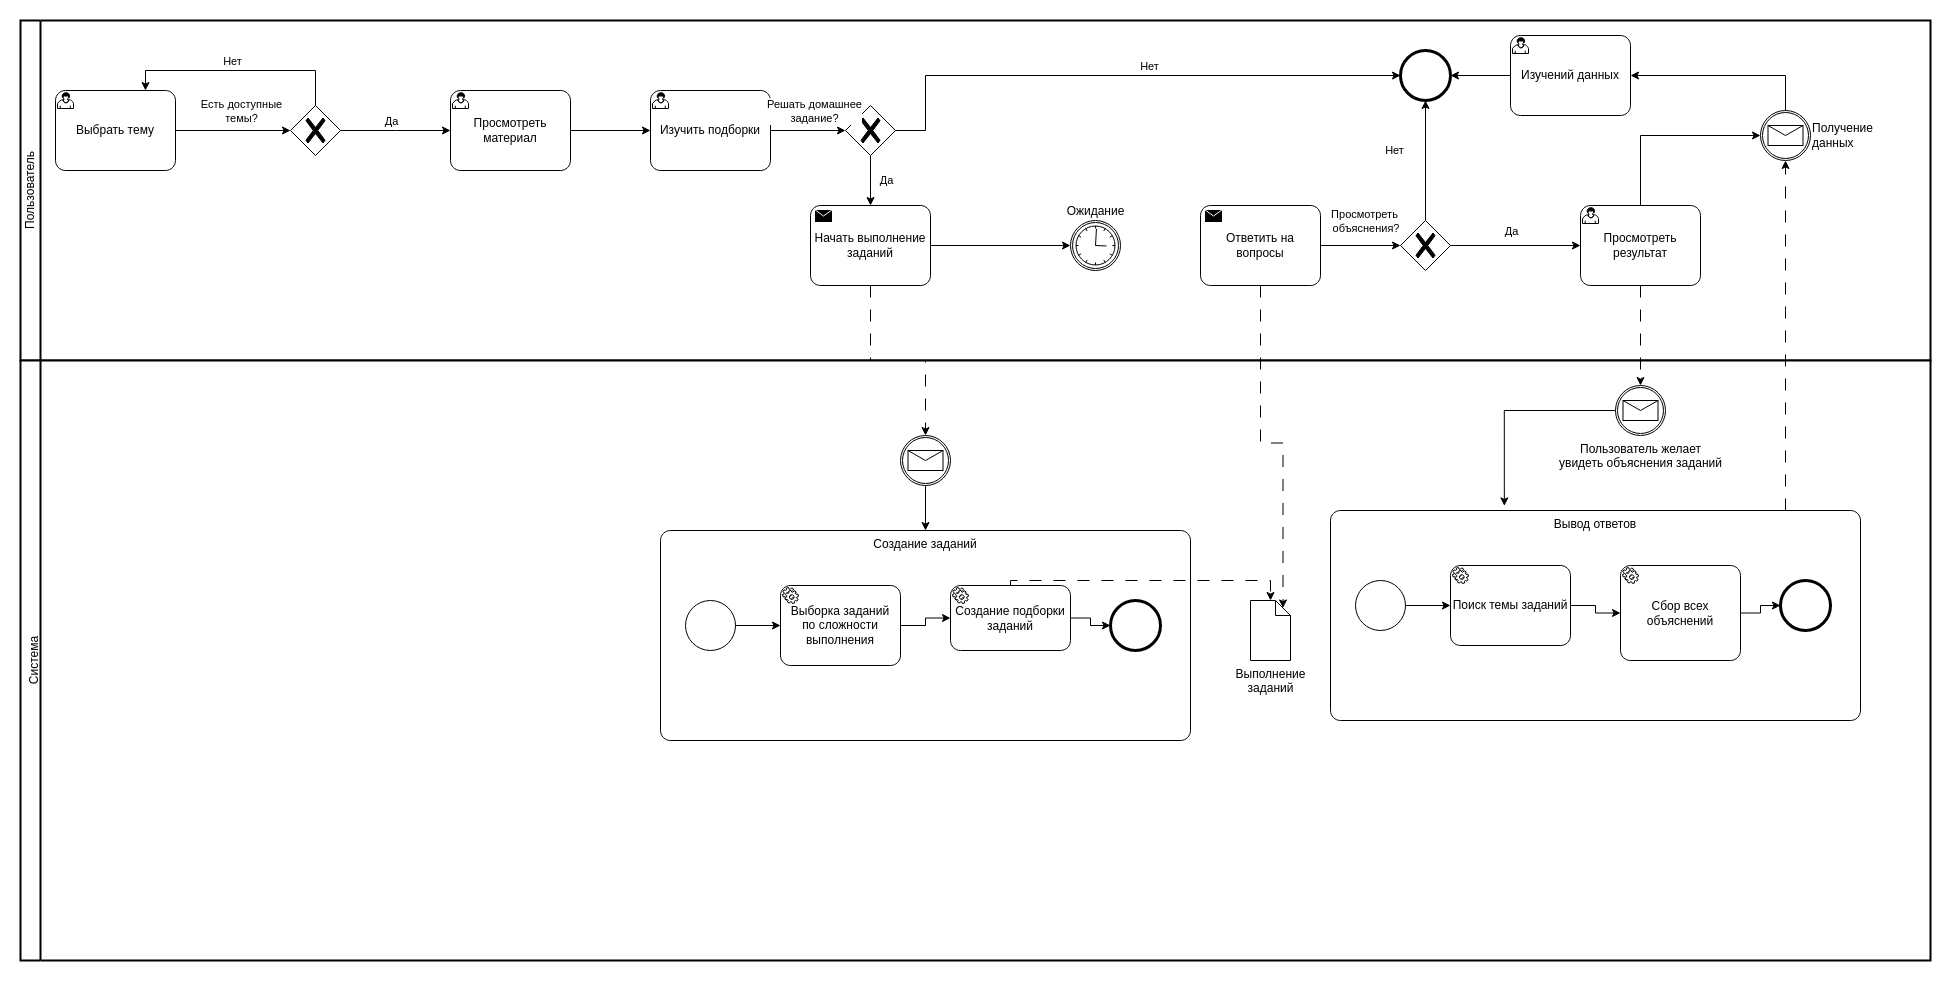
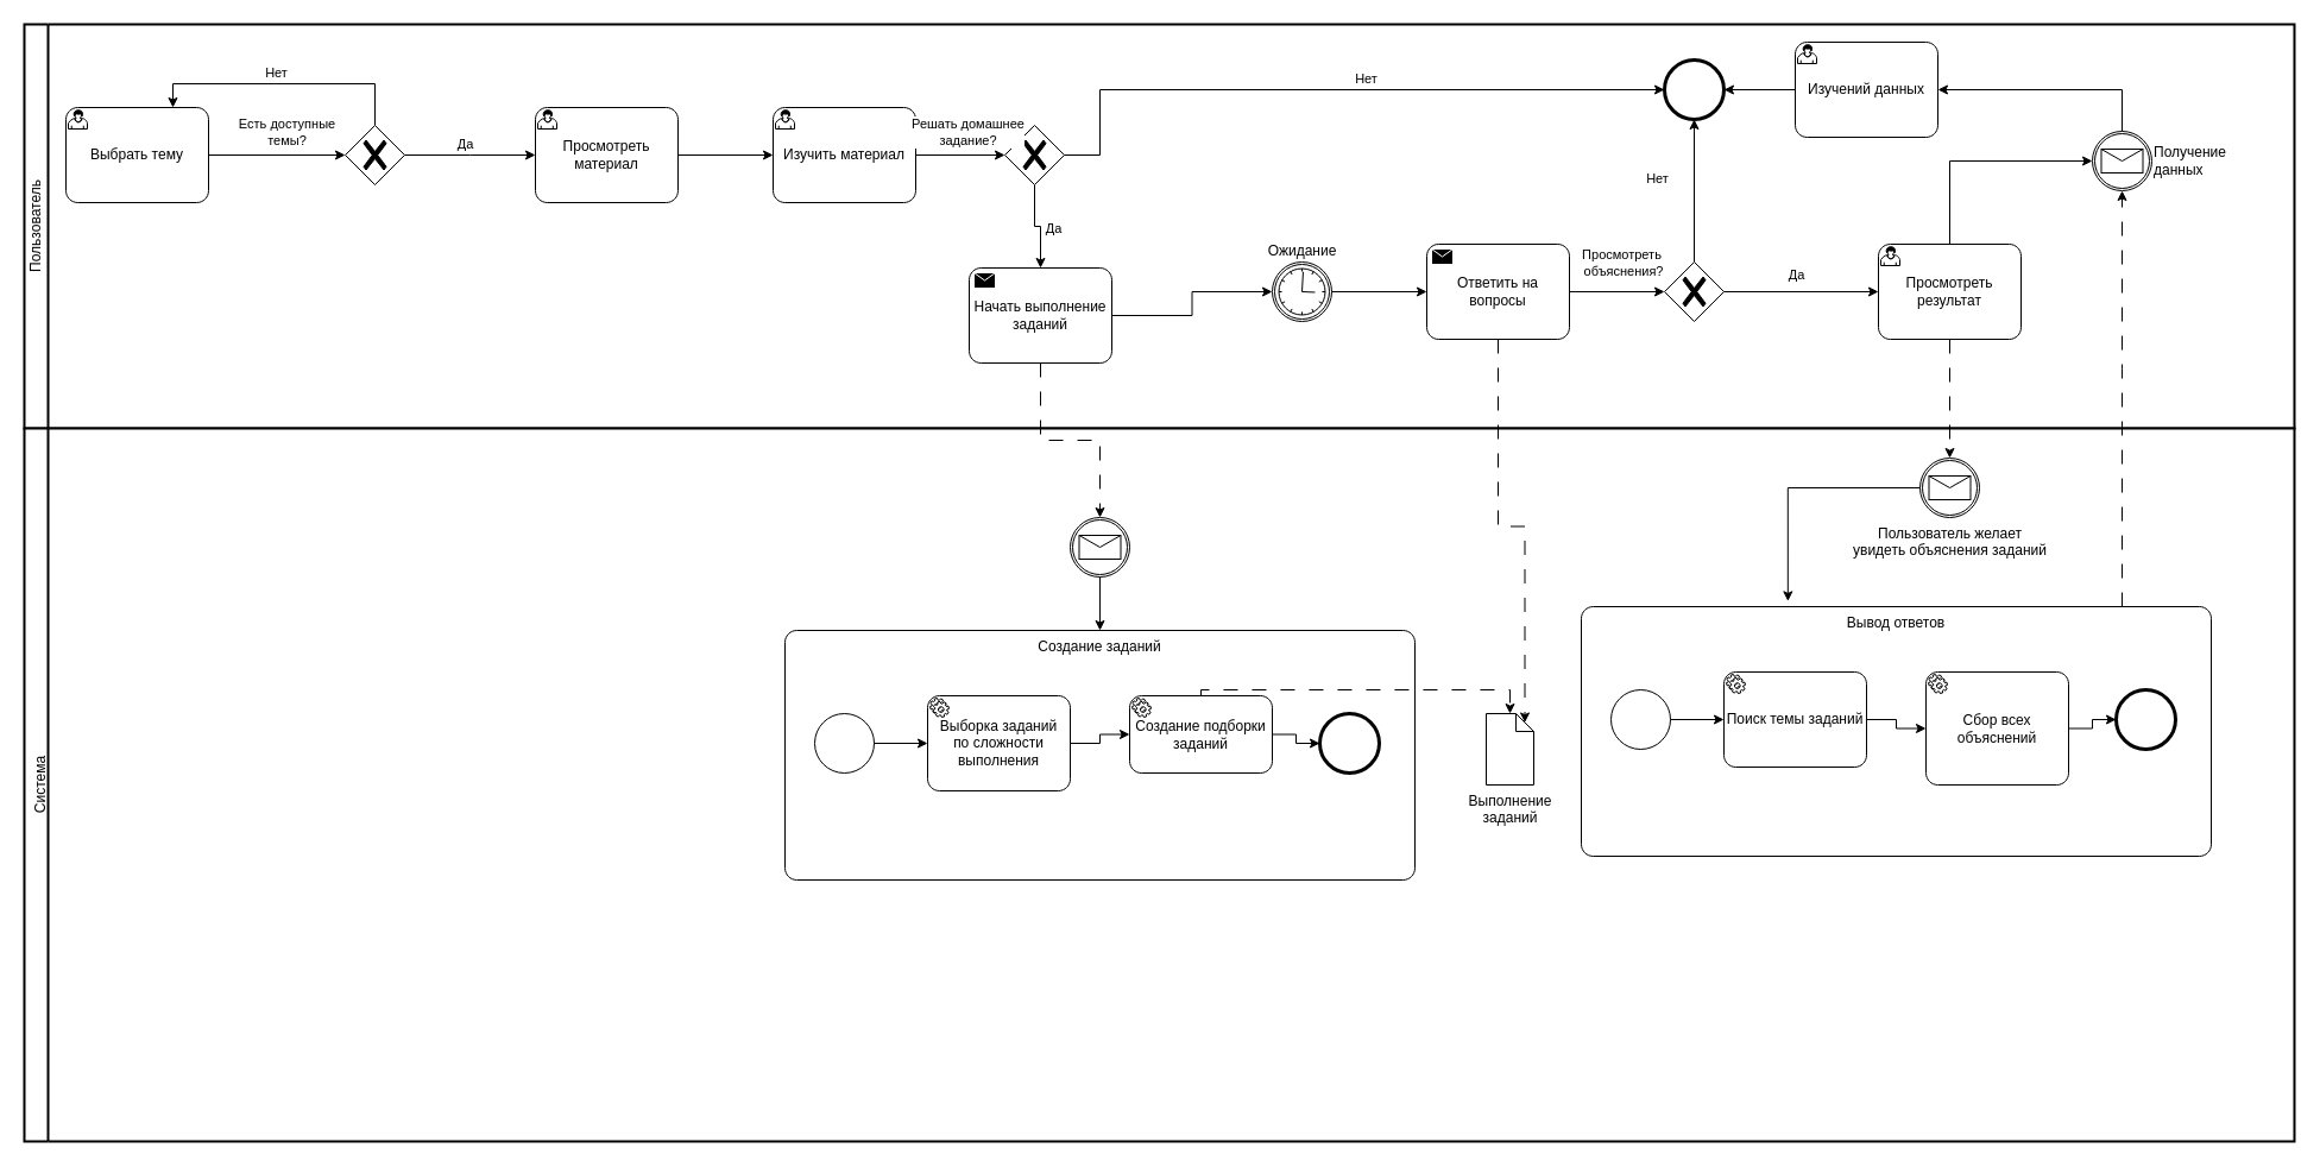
- <mxCell id="12" value="Изучить подборки" style="points=[[0.25,0,0],[0.5,0,0],[0.75,0,0],[1,0.25,0],[1,0.5,0],[1,0.75,0],[0.75,1,0],[0.5,1,0],[0.25,1,0],[0,0.75,0],[0,0.5,0],[0,0.25,0]];shape=mxgraph.bpmn.task;whiteSpace=wrap;rectStyle=rounded;size=10;html=1;container=1;expand=0;collapsible=0;taskMarker=user;" parent="2" vertex="1"><mxGeometry x="630" y="70" width="120" height="80" as="geometry" /></mxCell>
+ <mxCell id="12" value="Изучить материал" style="points=[[0.25,0,0],[0.5,0,0],[0.75,0,0],[1,0.25,0],[1,0.5,0],[1,0.75,0],[0.75,1,0],[0.5,1,0],[0.25,1,0],[0,0.75,0],[0,0.5,0],[0,0.25,0]];shape=mxgraph.bpmn.task;whiteSpace=wrap;rectStyle=rounded;size=10;html=1;container=1;expand=0;collapsible=0;taskMarker=user;" parent="2" vertex="1"><mxGeometry x="630" y="70" width="120" height="80" as="geometry" /></mxCell>
- <mxCell id="21" value="Начать выполнение заданий" style="points=[[0.25,0,0],[0.5,0,0],[0.75,0,0],[1,0.25,0],[1,0.5,0],[1,0.75,0],[0.75,1,0],[0.5,1,0],[0.25,1,0],[0,0.75,0],[0,0.5,0],[0,0.25,0]];shape=mxgraph.bpmn.task;whiteSpace=wrap;rectStyle=rounded;size=10;html=1;container=1;expand=0;collapsible=0;taskMarker=send;" parent="2" vertex="1"><mxGeometry x="790" y="185" width="120" height="80" as="geometry" /></mxCell>
+ <mxCell id="21" value="Начать выполнение заданий" style="points=[[0.25,0,0],[0.5,0,0],[0.75,0,0],[1,0.25,0],[1,0.5,0],[1,0.75,0],[0.75,1,0],[0.5,1,0],[0.25,1,0],[0,0.75,0],[0,0.5,0],[0,0.25,0]];shape=mxgraph.bpmn.task;whiteSpace=wrap;rectStyle=rounded;size=10;html=1;container=1;expand=0;collapsible=0;taskMarker=send;" parent="2" vertex="1"><mxGeometry x="795" y="205" width="120" height="80" as="geometry" /></mxCell>
+ <mxCell id="26" style="edgeStyle=orthogonalEdgeStyle;rounded=0;orthogonalLoop=1;jettySize=auto;html=1;entryX=0;entryY=0.5;entryDx=0;entryDy=0;entryPerimeter=0;" parent="2" source="20" target="25" edge="1"><mxGeometry relative="1" as="geometry" /></mxCell>
